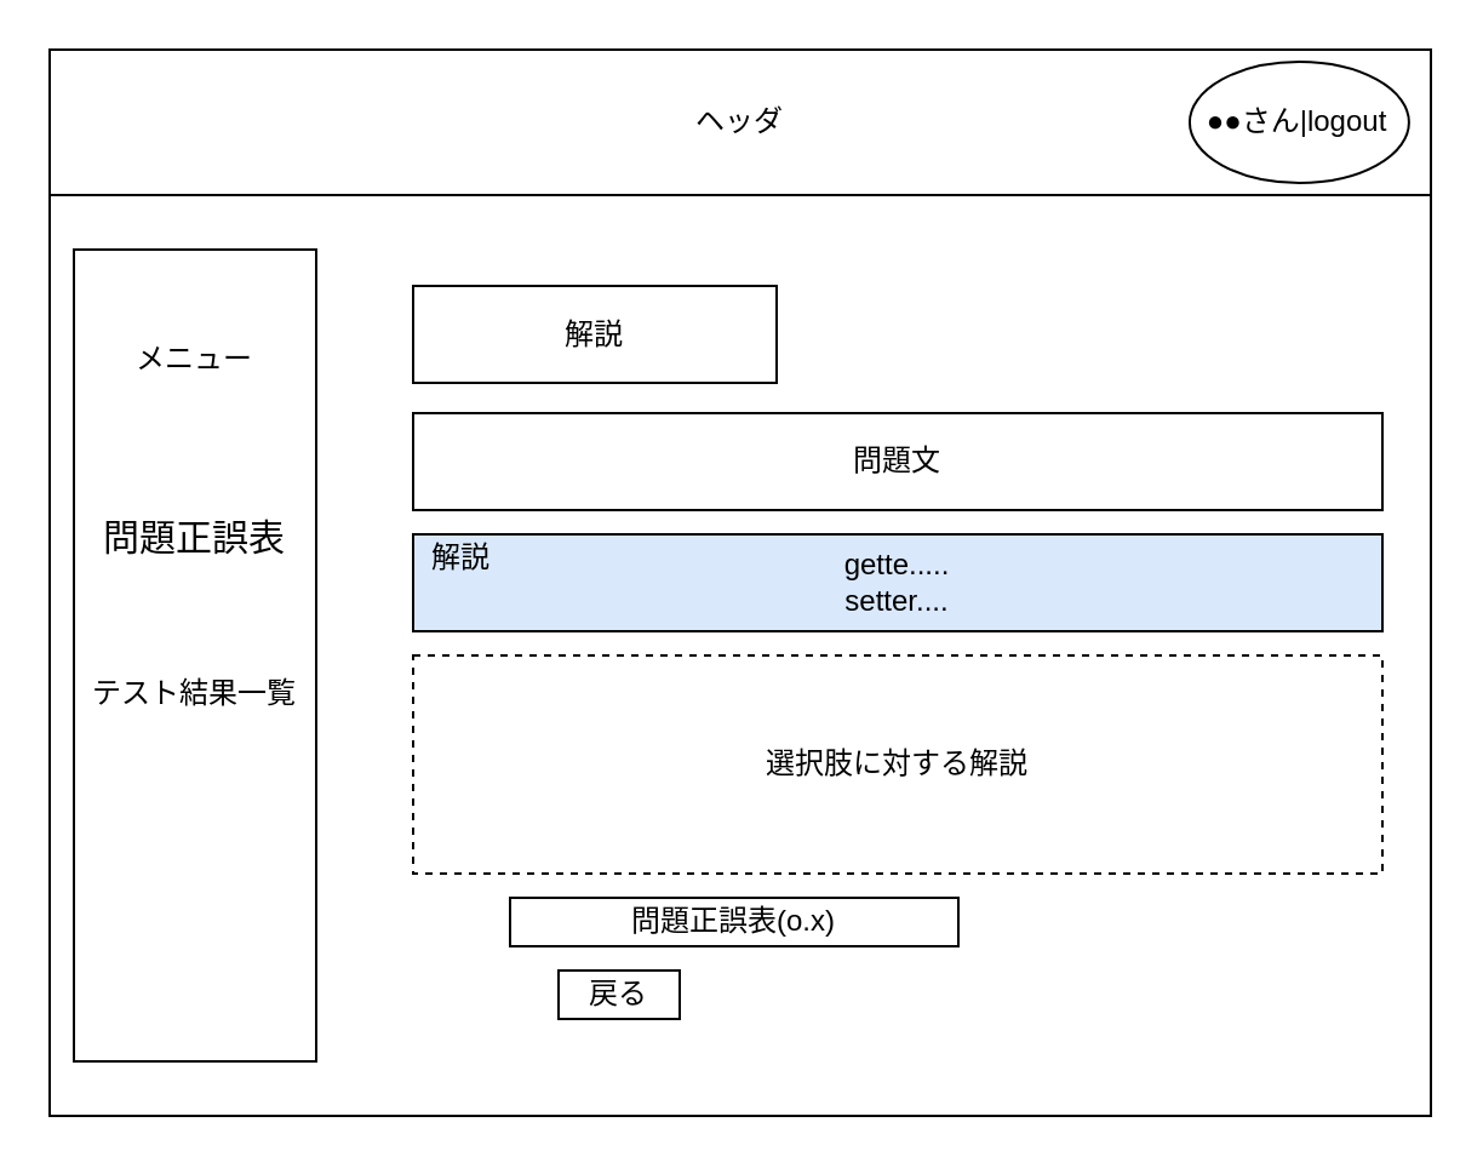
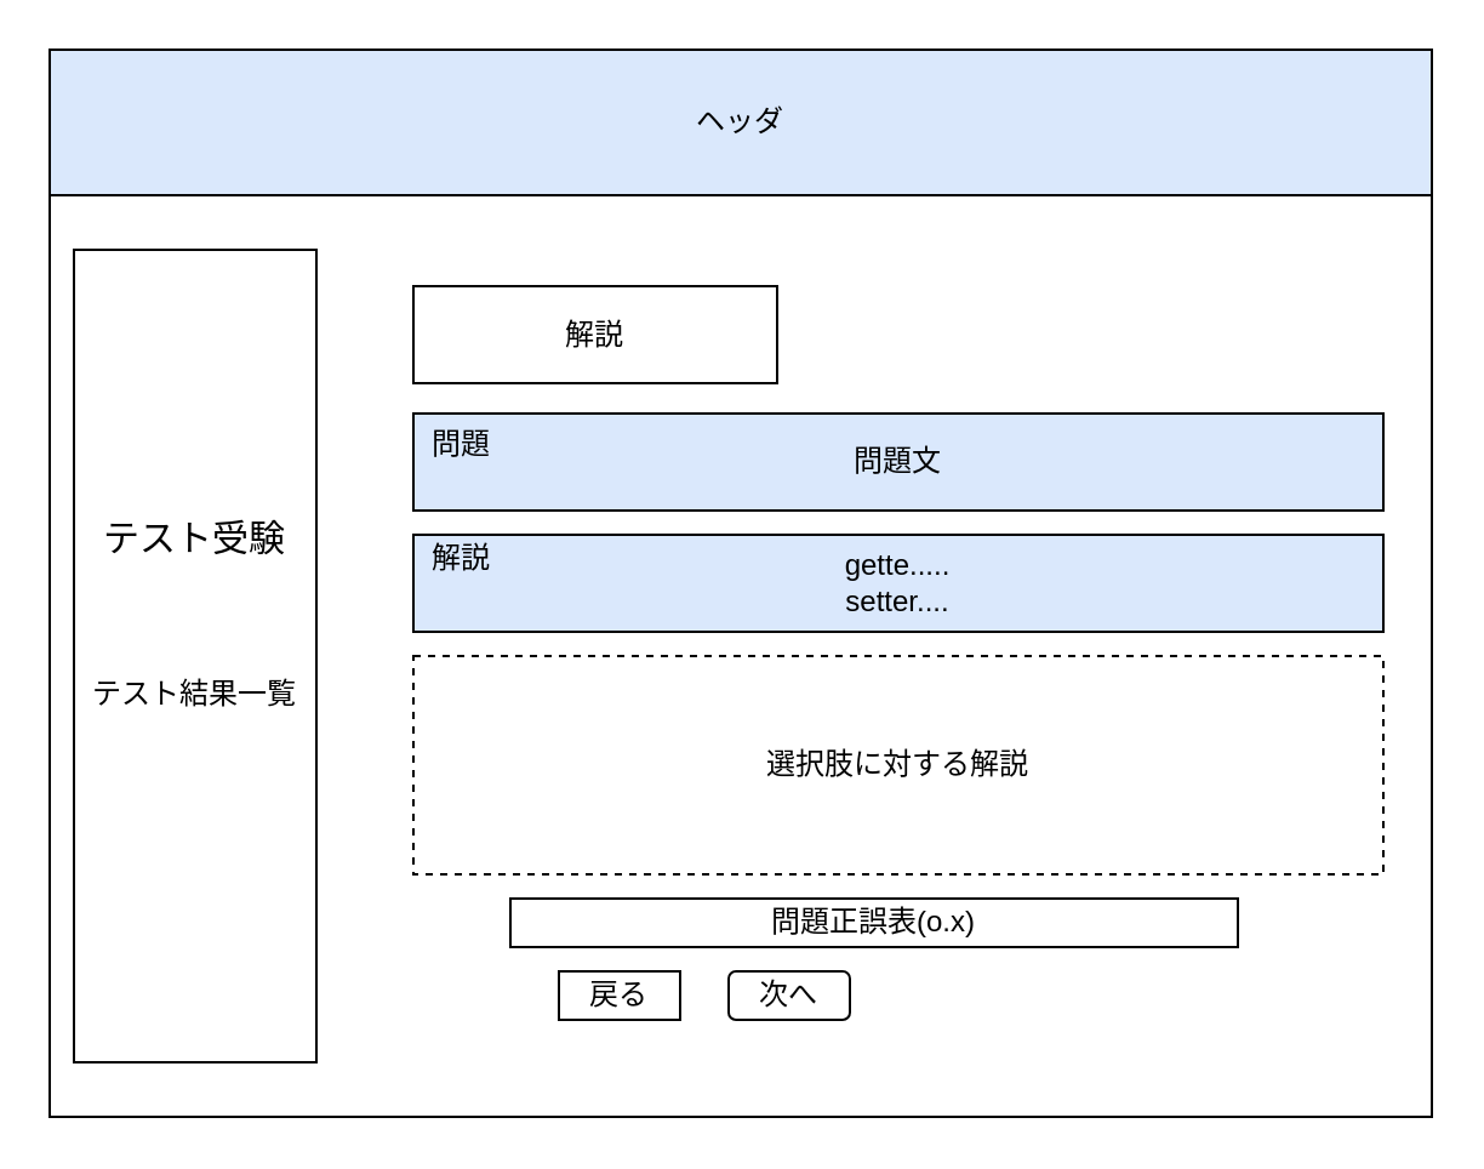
- <mxCell id="17" value="ヘッダ" style="rounded=0;whiteSpace=wrap;html=1;" vertex="1" parent="16"><mxGeometry width="570" height="60" as="geometry" /></mxCell>
+ <mxCell id="17" value="ヘッダ" style="rounded=0;whiteSpace=wrap;html=1;fillColor=#dae8fc;" vertex="1" parent="16"><mxGeometry width="570" height="60" as="geometry" /></mxCell>
- <mxCell id="18" value="●●さん|logout" style="ellipse;whiteSpace=wrap;html=1;fontSize=12;" vertex="1" parent="16"><mxGeometry x="470.476" y="5" width="90.476" height="50" as="geometry" /></mxCell>
- <mxCell id="5" value="&lt;span style=&quot;font-size: 12px;&quot;&gt;&lt;font style=&quot;font-size: 12px;&quot;&gt;メニュー&lt;/font&gt;&lt;/span&gt;" style="text;html=1;strokeColor=none;fillColor=none;align=center;verticalAlign=middle;whiteSpace=wrap;rounded=0;fontStyle=0;fontSize=12;" parent="1" vertex="1"><mxGeometry x="40" y="117.5" width="80" height="60" as="geometry" /></mxCell>
+ <mxCell id="12" value="問題" style="text;html=1;strokeColor=none;fillColor=none;align=center;verticalAlign=middle;whiteSpace=wrap;rounded=0;" parent="1" vertex="1"><mxGeometry x="170" y="172.5" width="40" height="20" as="geometry" /></mxCell>
- <mxCell id="11" value="問題文" style="rounded=0;whiteSpace=wrap;html=1;" parent="1" vertex="1"><mxGeometry x="170" y="170" width="400" height="40" as="geometry" /></mxCell>
+ <mxCell id="11" value="問題文" style="rounded=0;whiteSpace=wrap;html=1;fillColor=#dae8fc;" parent="1" vertex="1"><mxGeometry x="170" y="170" width="400" height="40" as="geometry" /></mxCell>
- <mxCell id="6" value="問題正誤表" style="text;html=1;strokeColor=none;fillColor=none;align=center;verticalAlign=middle;whiteSpace=wrap;rounded=0;fontStyle=0;fontSize=15;" parent="1" vertex="1"><mxGeometry x="40" y="192.5" width="80" height="57" as="geometry" /></mxCell>
+ <mxCell id="6" value="テスト受験" style="text;html=1;strokeColor=none;fillColor=none;align=center;verticalAlign=middle;whiteSpace=wrap;rounded=0;fontStyle=0;fontSize=15;" parent="1" vertex="1"><mxGeometry x="40" y="192.5" width="80" height="57" as="geometry" /></mxCell>
- <mxCell id="13" value="問題正誤表(o.x)" style="rounded=0;whiteSpace=wrap;html=1;" parent="1" vertex="1"><mxGeometry x="210" y="370" width="185" height="20" as="geometry" /></mxCell>
+ <mxCell id="13" value="問題正誤表(o.x)" style="rounded=0;whiteSpace=wrap;html=1;" parent="1" vertex="1"><mxGeometry x="210" y="370" width="300" height="20" as="geometry" /></mxCell>
+ <mxCell id="15" value="次へ" style="rounded=1;whiteSpace=wrap;html=1;" parent="1" vertex="1"><mxGeometry x="300" y="400" width="50" height="20" as="geometry" /></mxCell>
